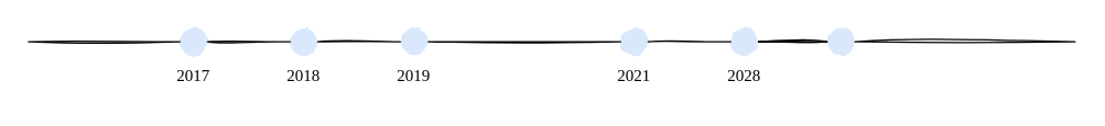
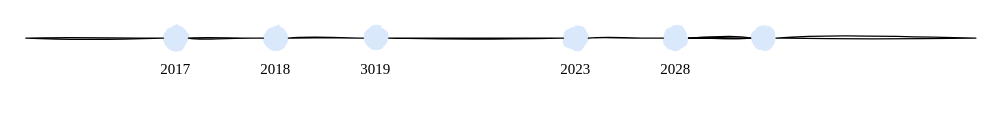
- <mxCell id="15" value="&lt;font face=&quot;Comic Sans MS&quot;&gt;2019&lt;/font&gt;" style="whiteSpace=wrap;html=1;fillColor=none;strokeColor=none;sketch=1;fillStyle=solid;gradientColor=none;" vertex="1" parent="1"><mxGeometry x="250" y="40" width="100" height="30" as="geometry" /></mxCell>
+ <mxCell id="15" value="&lt;font face=&quot;Comic Sans MS&quot;&gt;3019&lt;/font&gt;" style="whiteSpace=wrap;html=1;fillColor=none;strokeColor=none;sketch=1;fillStyle=solid;gradientColor=none;" vertex="1" parent="1"><mxGeometry x="250" y="40" width="100" height="30" as="geometry" /></mxCell>
- <mxCell id="18" value="&lt;font face=&quot;Comic Sans MS&quot;&gt;2021&lt;/font&gt;" style="whiteSpace=wrap;html=1;fillColor=none;strokeColor=none;sketch=1;fillStyle=solid;gradientColor=none;" vertex="1" parent="1"><mxGeometry x="410" y="40" width="100" height="30" as="geometry" /></mxCell>
+ <mxCell id="18" value="&lt;font face=&quot;Comic Sans MS&quot;&gt;2023&lt;/font&gt;" style="whiteSpace=wrap;html=1;fillColor=none;strokeColor=none;sketch=1;fillStyle=solid;gradientColor=none;" vertex="1" parent="1"><mxGeometry x="410" y="40" width="100" height="30" as="geometry" /></mxCell>
